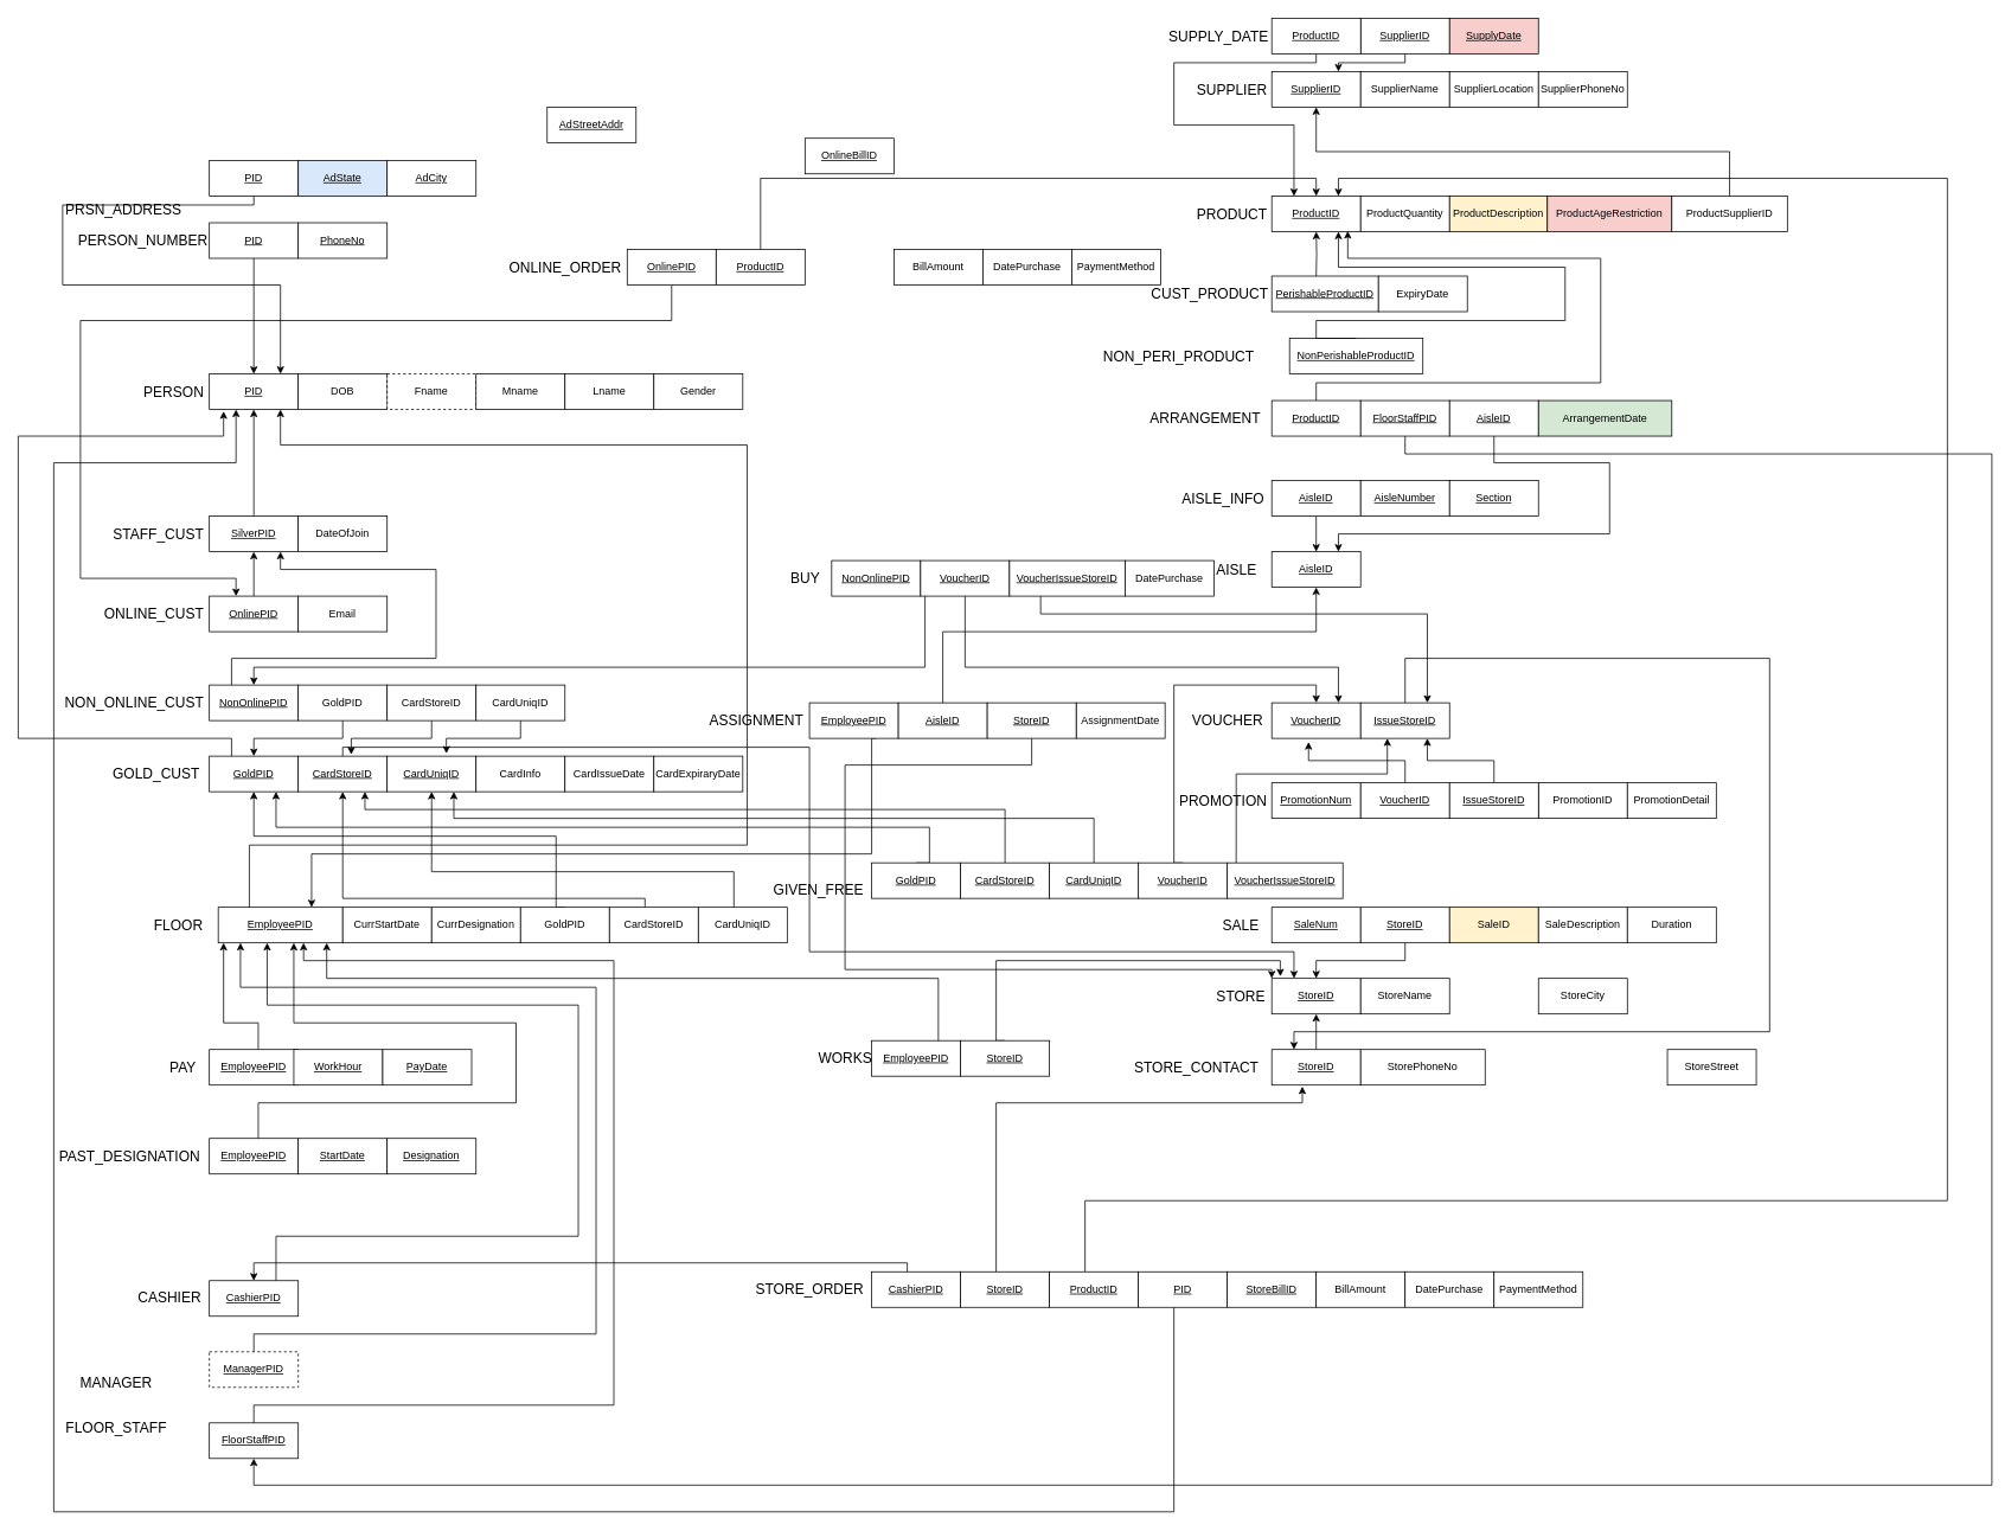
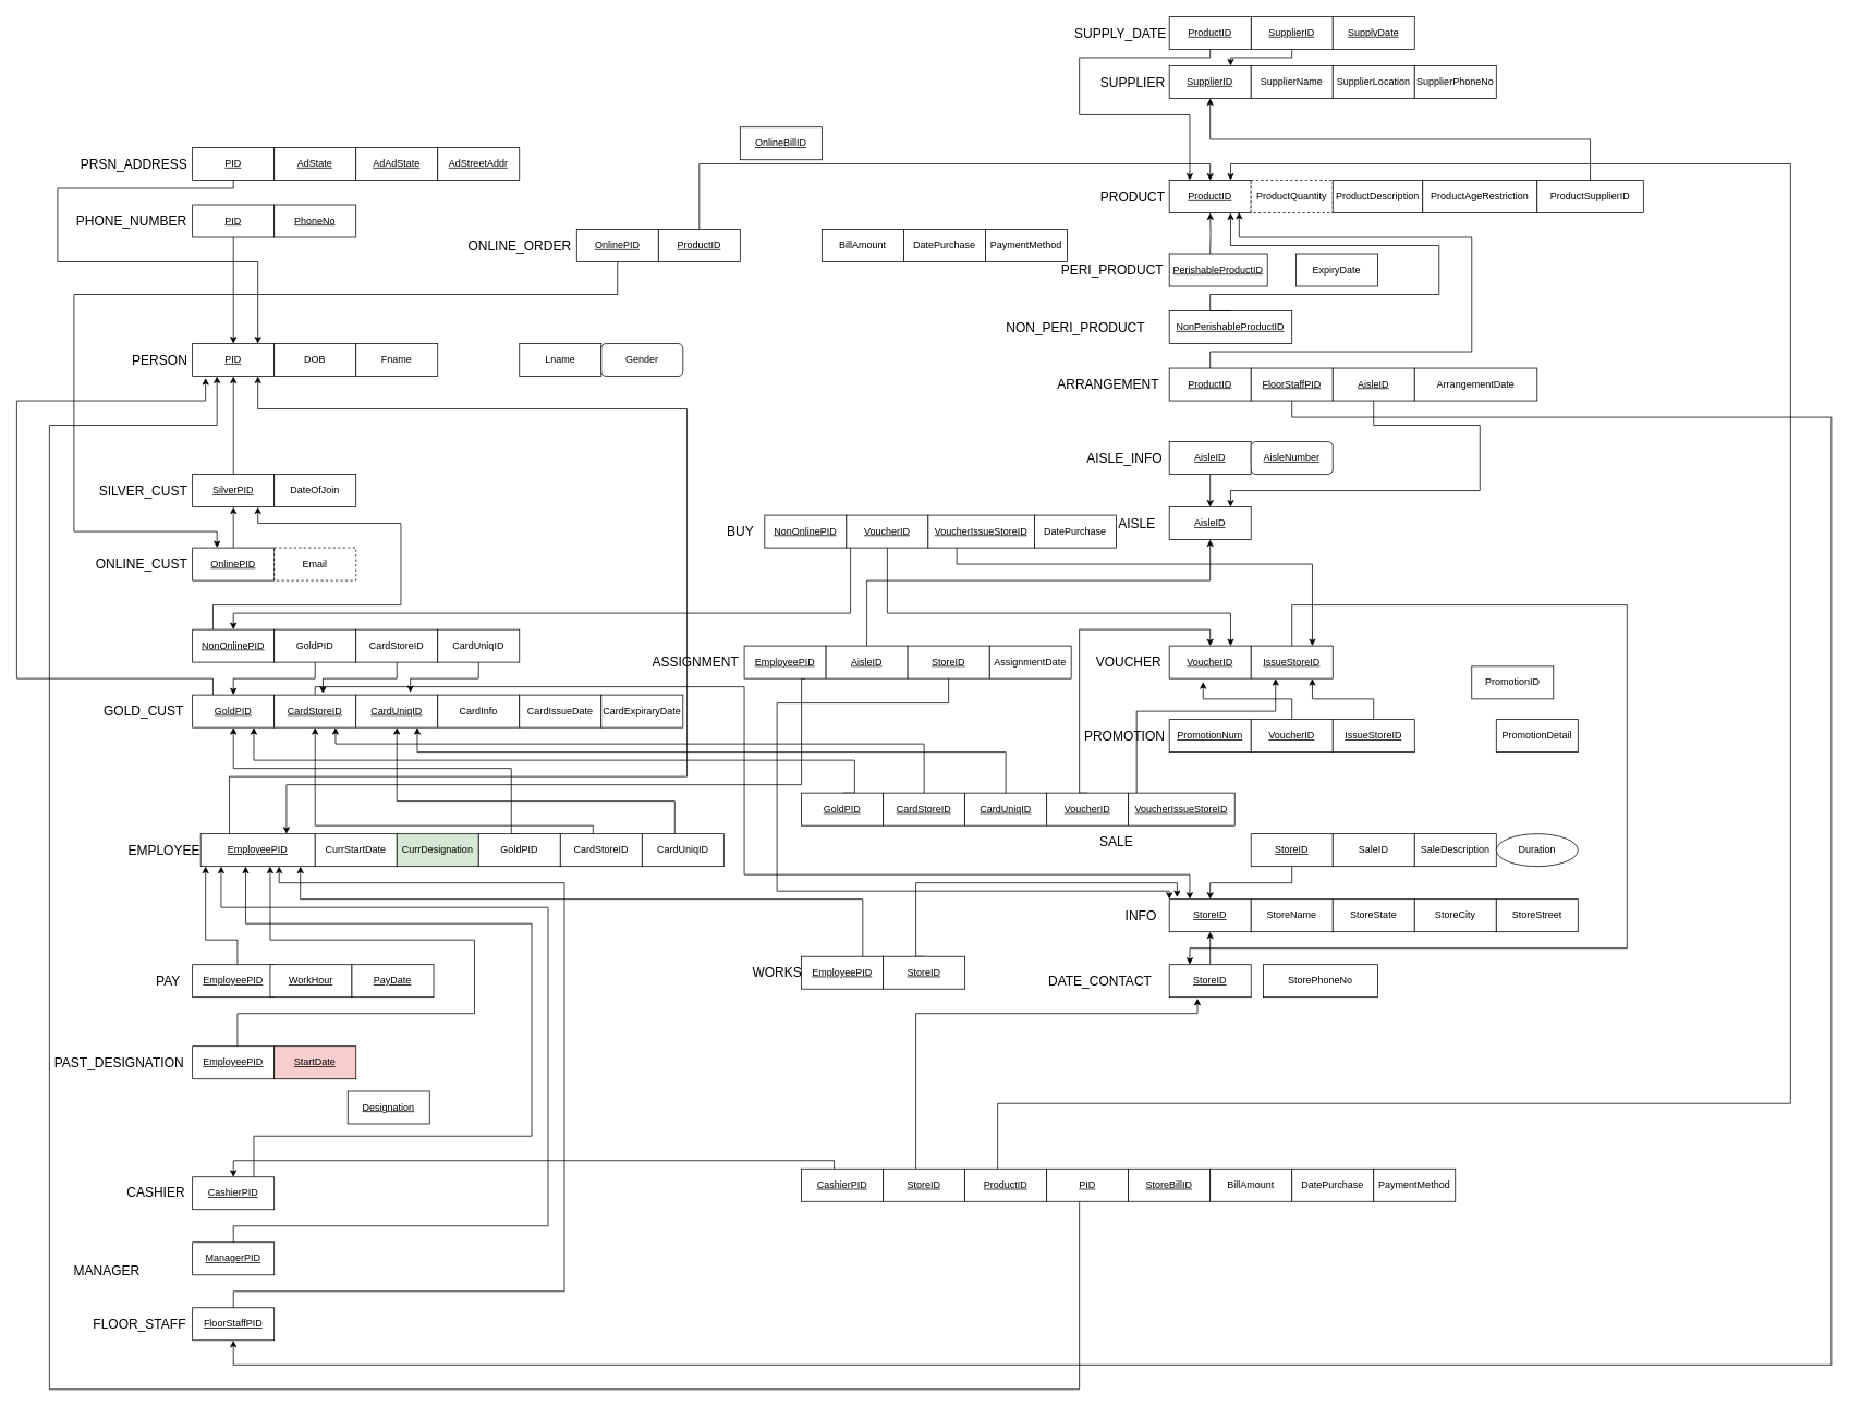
- <mxCell id="193" value="&lt;u&gt;SupplyDate&lt;/u&gt;" style="whiteSpace=wrap;html=1;align=center;fillColor=#f8cecc;" vertex="1" parent="1"><mxGeometry x="1630" y="20" width="100" height="40" as="geometry" /></mxCell>
+ <mxCell id="193" value="&lt;u&gt;SupplyDate&lt;/u&gt;" style="whiteSpace=wrap;html=1;align=center;" vertex="1" parent="1"><mxGeometry x="1630" y="20" width="100" height="40" as="geometry" /></mxCell>
- <mxCell id="18" value="&lt;u&gt;Ad&lt;/u&gt;&lt;u&gt;StreetAddr&lt;/u&gt;" style="whiteSpace=wrap;html=1;align=center;" parent="1" vertex="1"><mxGeometry x="615" y="120" width="100" height="40" as="geometry" /></mxCell>
+ <mxCell id="18" value="&lt;u&gt;Ad&lt;/u&gt;&lt;u&gt;StreetAddr&lt;/u&gt;" style="whiteSpace=wrap;html=1;align=center;" parent="1" vertex="1"><mxGeometry x="535" y="180" width="100" height="40" as="geometry" /></mxCell>
- <mxCell id="16" value="&lt;u&gt;AdState&lt;/u&gt;" style="whiteSpace=wrap;html=1;align=center;fillColor=#dae8fc;" parent="1" vertex="1"><mxGeometry x="335" y="180" width="100" height="40" as="geometry" /></mxCell>
+ <mxCell id="16" value="&lt;u&gt;AdState&lt;/u&gt;" style="whiteSpace=wrap;html=1;align=center;" parent="1" vertex="1"><mxGeometry x="335" y="180" width="100" height="40" as="geometry" /></mxCell>
- <mxCell id="17" value="&lt;u&gt;Ad&lt;/u&gt;&lt;u&gt;City&lt;/u&gt;" style="whiteSpace=wrap;html=1;align=center;" parent="1" vertex="1"><mxGeometry x="435" y="180" width="100" height="40" as="geometry" /></mxCell>
+ <mxCell id="17" value="&lt;u&gt;Ad&lt;/u&gt;&lt;u&gt;AdState&lt;/u&gt;" style="whiteSpace=wrap;html=1;align=center;" parent="1" vertex="1"><mxGeometry x="435" y="180" width="100" height="40" as="geometry" /></mxCell>
- <mxCell id="13" value="&lt;font style=&quot;font-size: 16px&quot;&gt;PRSN_ADDRESS&lt;/font&gt;" style="text;html=1;align=right;verticalAlign=middle;resizable=0;points=[];autosize=1;" parent="1" vertex="1"><mxGeometry x="55" y="225" width="150" height="20" as="geometry" /></mxCell>
+ <mxCell id="13" value="&lt;font style=&quot;font-size: 16px&quot;&gt;PRSN_ADDRESS&lt;/font&gt;" style="text;html=1;align=right;verticalAlign=middle;resizable=0;points=[];autosize=1;" parent="1" vertex="1"><mxGeometry x="80" y="190" width="150" height="20" as="geometry" /></mxCell>
- <mxCell id="66" value="ProductQuantity" style="whiteSpace=wrap;html=1;align=center;" parent="1" vertex="1"><mxGeometry x="1530" y="220" width="100" height="40" as="geometry" /></mxCell>
+ <mxCell id="66" value="ProductQuantity" style="whiteSpace=wrap;html=1;align=center;dashed=1;" parent="1" vertex="1"><mxGeometry x="1530" y="220" width="100" height="40" as="geometry" /></mxCell>
- <mxCell id="67" value="ProductDescription" style="whiteSpace=wrap;html=1;align=center;fillColor=#fff2cc;" parent="1" vertex="1"><mxGeometry x="1630" y="220" width="110" height="40" as="geometry" /></mxCell>
+ <mxCell id="67" value="ProductDescription" style="whiteSpace=wrap;html=1;align=center;" parent="1" vertex="1"><mxGeometry x="1630" y="220" width="110" height="40" as="geometry" /></mxCell>
- <mxCell id="68" value="ProductAgeRestriction" style="whiteSpace=wrap;html=1;align=center;fillColor=#f8cecc;" parent="1" vertex="1"><mxGeometry x="1740" y="220" width="140" height="40" as="geometry" /></mxCell>
+ <mxCell id="68" value="ProductAgeRestriction" style="whiteSpace=wrap;html=1;align=center;" parent="1" vertex="1"><mxGeometry x="1740" y="220" width="140" height="40" as="geometry" /></mxCell>
- <mxCell id="9" value="&lt;font style=&quot;font-size: 16px&quot;&gt;PERSON_NUMBER&lt;/font&gt;" style="text;html=1;align=center;verticalAlign=middle;resizable=0;points=[];autosize=1;" parent="1" vertex="1"><mxGeometry x="85" y="260" width="150" height="20" as="geometry" /></mxCell>
+ <mxCell id="9" value="&lt;font style=&quot;font-size: 16px&quot;&gt;PHONE_NUMBER&lt;/font&gt;" style="text;html=1;align=center;verticalAlign=middle;resizable=0;points=[];autosize=1;" parent="1" vertex="1"><mxGeometry x="85" y="260" width="150" height="20" as="geometry" /></mxCell>
- <mxCell id="72" value="&lt;font style=&quot;font-size: 16px&quot;&gt;CUST_PRODUCT&lt;/font&gt;" style="text;html=1;align=center;verticalAlign=middle;resizable=0;points=[];autosize=1;" parent="1" vertex="1"><mxGeometry x="1290" y="320" width="140" height="20" as="geometry" /></mxCell>
+ <mxCell id="72" value="&lt;font style=&quot;font-size: 16px&quot;&gt;PERI_PRODUCT&lt;/font&gt;" style="text;html=1;align=center;verticalAlign=middle;resizable=0;points=[];autosize=1;" parent="1" vertex="1"><mxGeometry x="1290" y="320" width="140" height="20" as="geometry" /></mxCell>
- <mxCell id="73" value="ExpiryDate" style="whiteSpace=wrap;html=1;align=center;" parent="1" vertex="1"><mxGeometry x="1550" y="310" width="100" height="40" as="geometry" /></mxCell>
+ <mxCell id="73" value="ExpiryDate" style="whiteSpace=wrap;html=1;align=center;" parent="1" vertex="1"><mxGeometry x="1585" y="310" width="100" height="40" as="geometry" /></mxCell>
- <mxCell id="76" value="&lt;div style=&quot;text-align: left&quot;&gt;&lt;span style=&quot;font-size: 16px&quot;&gt;NON_PERI_PRODUCT&lt;/span&gt;&lt;/div&gt;" style="text;html=1;align=center;verticalAlign=middle;resizable=0;points=[];autosize=1;" parent="1" vertex="1"><mxGeometry x="1230" y="390" width="190" height="20" as="geometry" /></mxCell>
+ <mxCell id="76" value="&lt;div style=&quot;text-align: left&quot;&gt;&lt;span style=&quot;font-size: 16px&quot;&gt;NON_PERI_PRODUCT&lt;/span&gt;&lt;/div&gt;" style="text;html=1;align=center;verticalAlign=middle;resizable=0;points=[];autosize=1;" parent="1" vertex="1"><mxGeometry x="1220" y="390" width="190" height="20" as="geometry" /></mxCell>
- <mxCell id="74" value="&lt;u&gt;NonPerishableProductID&lt;/u&gt;" style="whiteSpace=wrap;html=1;align=center;" parent="1" vertex="1"><mxGeometry x="1450" y="380" width="150" height="40" as="geometry" /></mxCell>
+ <mxCell id="74" value="&lt;u&gt;NonPerishableProductID&lt;/u&gt;" style="whiteSpace=wrap;html=1;align=center;" parent="1" vertex="1"><mxGeometry x="1430" y="380" width="150" height="40" as="geometry" /></mxCell>
- <mxCell id="4" value="Fname" style="whiteSpace=wrap;html=1;align=center;dashed=1;" parent="1" vertex="1"><mxGeometry x="435" y="420" width="100" height="40" as="geometry" /></mxCell>
+ <mxCell id="4" value="Fname" style="whiteSpace=wrap;html=1;align=center;" parent="1" vertex="1"><mxGeometry x="435" y="420" width="100" height="40" as="geometry" /></mxCell>
- <mxCell id="5" value="Mname" style="whiteSpace=wrap;html=1;align=center;" parent="1" vertex="1"><mxGeometry x="535" y="420" width="100" height="40" as="geometry" /></mxCell>
- <mxCell id="7" value="Gender" style="whiteSpace=wrap;html=1;align=center;" parent="1" vertex="1"><mxGeometry x="735" y="420" width="100" height="40" as="geometry" /></mxCell>
+ <mxCell id="7" value="Gender" style="whiteSpace=wrap;html=1;align=center;rounded=1;" parent="1" vertex="1"><mxGeometry x="735" y="420" width="100" height="40" as="geometry" /></mxCell>
- <mxCell id="165" value="ArrangementDate" style="whiteSpace=wrap;html=1;align=center;fillColor=#d5e8d4;" parent="1" vertex="1"><mxGeometry x="1730" y="450" width="150" height="40" as="geometry" /></mxCell>
+ <mxCell id="165" value="ArrangementDate" style="whiteSpace=wrap;html=1;align=center;" parent="1" vertex="1"><mxGeometry x="1730" y="450" width="150" height="40" as="geometry" /></mxCell>
- <mxCell id="80" value="&lt;u&gt;AisleNumber&lt;/u&gt;" style="whiteSpace=wrap;html=1;align=center;" parent="1" vertex="1"><mxGeometry x="1530" y="540" width="100" height="40" as="geometry" /></mxCell>
+ <mxCell id="80" value="&lt;u&gt;AisleNumber&lt;/u&gt;" style="whiteSpace=wrap;html=1;align=center;rounded=1;" parent="1" vertex="1"><mxGeometry x="1530" y="540" width="100" height="40" as="geometry" /></mxCell>
- <mxCell id="81" value="&lt;u&gt;Section&lt;/u&gt;" style="whiteSpace=wrap;html=1;align=center;" parent="1" vertex="1"><mxGeometry x="1630" y="540" width="100" height="40" as="geometry" /></mxCell>
- <mxCell id="21" value="&lt;font style=&quot;font-size: 16px&quot;&gt;STAFF_CUST&lt;/font&gt;" style="text;html=1;align=right;verticalAlign=middle;resizable=0;points=[];autosize=1;" parent="1" vertex="1"><mxGeometry x="110" y="590" width="120" height="20" as="geometry" /></mxCell>
+ <mxCell id="21" value="&lt;font style=&quot;font-size: 16px&quot;&gt;SILVER_CUST&lt;/font&gt;" style="text;html=1;align=right;verticalAlign=middle;resizable=0;points=[];autosize=1;" parent="1" vertex="1"><mxGeometry x="110" y="590" width="120" height="20" as="geometry" /></mxCell>
- <mxCell id="40" value="Email" style="whiteSpace=wrap;html=1;align=center;" parent="1" vertex="1"><mxGeometry x="335" y="670" width="100" height="40" as="geometry" /></mxCell>
+ <mxCell id="40" value="Email" style="whiteSpace=wrap;html=1;align=center;dashed=1;" parent="1" vertex="1"><mxGeometry x="335" y="670" width="100" height="40" as="geometry" /></mxCell>
- <mxCell id="43" value="&lt;span style=&quot;font-size: 16px&quot;&gt;NON_ONLINE_CUST&lt;/span&gt;" style="text;html=1;align=right;verticalAlign=middle;resizable=0;points=[];autosize=1;" parent="1" vertex="1"><mxGeometry x="60" y="780" width="170" height="20" as="geometry" /></mxCell>
- <mxCell id="96" value="PromotionID" style="whiteSpace=wrap;html=1;align=center;" parent="1" vertex="1"><mxGeometry x="1730" y="880" width="100" height="40" as="geometry" /></mxCell>
+ <mxCell id="96" value="PromotionID" style="whiteSpace=wrap;html=1;align=center;" parent="1" vertex="1"><mxGeometry x="1800" y="815" width="100" height="40" as="geometry" /></mxCell>
- <mxCell id="123" value="&lt;font style=&quot;font-size: 16px&quot;&gt;GIVEN_FREE&lt;/font&gt;" style="text;html=1;align=center;verticalAlign=middle;resizable=0;points=[];autosize=1;" parent="1" vertex="1"><mxGeometry x="860" y="990" width="120" height="20" as="geometry" /></mxCell>
- <mxCell id="24" value="&lt;font style=&quot;font-size: 16px&quot;&gt;FLOOR&lt;/font&gt;" style="text;html=1;align=center;verticalAlign=middle;resizable=0;points=[];autosize=1;" parent="1" vertex="1"><mxGeometry x="150" y="1030" width="100" height="20" as="geometry" /></mxCell>
+ <mxCell id="24" value="&lt;font style=&quot;font-size: 16px&quot;&gt;EMPLOYEE&lt;/font&gt;" style="text;html=1;align=center;verticalAlign=middle;resizable=0;points=[];autosize=1;" parent="1" vertex="1"><mxGeometry x="150" y="1030" width="100" height="20" as="geometry" /></mxCell>
- <mxCell id="26" value="CurrDesignation" style="whiteSpace=wrap;html=1;align=center;" parent="1" vertex="1"><mxGeometry x="485" y="1020" width="100" height="40" as="geometry" /></mxCell>
+ <mxCell id="26" value="CurrDesignation" style="whiteSpace=wrap;html=1;align=center;fillColor=#d5e8d4;" parent="1" vertex="1"><mxGeometry x="485" y="1020" width="100" height="40" as="geometry" /></mxCell>
- <mxCell id="103" value="&lt;font style=&quot;font-size: 16px&quot;&gt;SALE&lt;/font&gt;" style="text;html=1;align=center;verticalAlign=middle;resizable=0;points=[];autosize=1;" parent="1" vertex="1"><mxGeometry x="1365" y="1030" width="60" height="20" as="geometry" /></mxCell>
+ <mxCell id="103" value="&lt;font style=&quot;font-size: 16px&quot;&gt;SALE&lt;/font&gt;" style="text;html=1;align=center;verticalAlign=middle;resizable=0;points=[];autosize=1;" parent="1" vertex="1"><mxGeometry x="1335" y="1020" width="60" height="20" as="geometry" /></mxCell>
- <mxCell id="99" value="&lt;u&gt;SaleNum&lt;/u&gt;" style="whiteSpace=wrap;html=1;align=center;" parent="1" vertex="1"><mxGeometry x="1430" y="1020" width="100" height="40" as="geometry" /></mxCell>
- <mxCell id="102" value="SaleID" style="whiteSpace=wrap;html=1;align=center;fillColor=#fff2cc;" parent="1" vertex="1"><mxGeometry x="1630" y="1020" width="100" height="40" as="geometry" /></mxCell>
+ <mxCell id="102" value="SaleID" style="whiteSpace=wrap;html=1;align=center;" parent="1" vertex="1"><mxGeometry x="1630" y="1020" width="100" height="40" as="geometry" /></mxCell>
- <mxCell id="105" value="Duration" style="whiteSpace=wrap;html=1;align=center;" parent="1" vertex="1"><mxGeometry x="1830" y="1020" width="100" height="40" as="geometry" /></mxCell>
+ <mxCell id="105" value="Duration" style="ellipse;whiteSpace=wrap;html=1;align=center;" parent="1" vertex="1"><mxGeometry x="1830" y="1020" width="100" height="40" as="geometry" /></mxCell>
- <mxCell id="88" value="&lt;font style=&quot;font-size: 16px&quot;&gt;STORE&lt;/font&gt;" style="text;html=1;align=center;verticalAlign=middle;resizable=0;points=[];autosize=1;" parent="1" vertex="1"><mxGeometry x="1360" y="1110" width="70" height="20" as="geometry" /></mxCell>
+ <mxCell id="88" value="&lt;font style=&quot;font-size: 16px&quot;&gt;INFO&lt;/font&gt;" style="text;html=1;align=center;verticalAlign=middle;resizable=0;points=[];autosize=1;" parent="1" vertex="1"><mxGeometry x="1360" y="1110" width="70" height="20" as="geometry" /></mxCell>
+ <mxCell id="167" value="StoreState" style="whiteSpace=wrap;html=1;align=center;" vertex="1" parent="1"><mxGeometry x="1630" y="1100" width="100" height="40" as="geometry" /></mxCell>
- <mxCell id="89" value="&lt;span style=&quot;font-size: 16px&quot;&gt;STORE_CONTACT&lt;/span&gt;" style="text;html=1;align=center;verticalAlign=middle;resizable=0;points=[];autosize=1;" parent="1" vertex="1"><mxGeometry x="1265" y="1190" width="160" height="20" as="geometry" /></mxCell>
+ <mxCell id="89" value="&lt;span style=&quot;font-size: 16px&quot;&gt;DATE_CONTACT&lt;/span&gt;" style="text;html=1;align=center;verticalAlign=middle;resizable=0;points=[];autosize=1;" parent="1" vertex="1"><mxGeometry x="1265" y="1190" width="160" height="20" as="geometry" /></mxCell>
- <mxCell id="92" value="StorePhoneNo" style="whiteSpace=wrap;html=1;align=center;" parent="1" vertex="1"><mxGeometry x="1530" y="1180" width="140" height="40" as="geometry" /></mxCell>
+ <mxCell id="92" value="StorePhoneNo" style="whiteSpace=wrap;html=1;align=center;" parent="1" vertex="1"><mxGeometry x="1545" y="1180" width="140" height="40" as="geometry" /></mxCell>
- <mxCell id="169" value="StoreStreet" style="whiteSpace=wrap;html=1;align=center;" vertex="1" parent="1"><mxGeometry x="1875" y="1180" width="100" height="40" as="geometry" /></mxCell>
+ <mxCell id="169" value="StoreStreet" style="whiteSpace=wrap;html=1;align=center;" vertex="1" parent="1"><mxGeometry x="1830" y="1100" width="100" height="40" as="geometry" /></mxCell>
- <mxCell id="35" value="&lt;u&gt;StartDate&lt;/u&gt;" style="whiteSpace=wrap;html=1;align=center;" parent="1" vertex="1"><mxGeometry x="335" y="1280" width="100" height="40" as="geometry" /></mxCell>
+ <mxCell id="35" value="&lt;u&gt;StartDate&lt;/u&gt;" style="whiteSpace=wrap;html=1;align=center;fillColor=#f8cecc;" parent="1" vertex="1"><mxGeometry x="335" y="1280" width="100" height="40" as="geometry" /></mxCell>
- <mxCell id="36" value="&lt;u&gt;Designation&lt;/u&gt;" style="whiteSpace=wrap;html=1;align=center;" parent="1" vertex="1"><mxGeometry x="435" y="1280" width="100" height="40" as="geometry" /></mxCell>
+ <mxCell id="36" value="&lt;u&gt;Designation&lt;/u&gt;" style="whiteSpace=wrap;html=1;align=center;" parent="1" vertex="1"><mxGeometry x="425" y="1335" width="100" height="40" as="geometry" /></mxCell>
- <mxCell id="148" value="&lt;font style=&quot;font-size: 16px&quot;&gt;STORE_ORDER&lt;/font&gt;" style="text;html=1;align=center;verticalAlign=middle;resizable=0;points=[];autosize=1;" parent="1" vertex="1"><mxGeometry x="840" y="1440" width="140" height="20" as="geometry" /></mxCell>
- <mxCell id="52" value="&lt;u&gt;ManagerPID&lt;/u&gt;" style="whiteSpace=wrap;html=1;align=center;dashed=1;" parent="1" vertex="1"><mxGeometry x="235" y="1520" width="100" height="40" as="geometry" /></mxCell>
+ <mxCell id="52" value="&lt;u&gt;ManagerPID&lt;/u&gt;" style="whiteSpace=wrap;html=1;align=center;" parent="1" vertex="1"><mxGeometry x="235" y="1520" width="100" height="40" as="geometry" /></mxCell>
- <mxCell id="59" value="&lt;font style=&quot;font-size: 16px&quot;&gt;FLOOR_STAFF&lt;/font&gt;" style="text;html=1;align=center;verticalAlign=middle;resizable=0;points=[];autosize=1;" parent="1" vertex="1"><mxGeometry x="65" y="1595" width="130" height="20" as="geometry" /></mxCell>
+ <mxCell id="59" value="&lt;font style=&quot;font-size: 16px&quot;&gt;FLOOR_STAFF&lt;/font&gt;" style="text;html=1;align=center;verticalAlign=middle;resizable=0;points=[];autosize=1;" parent="1" vertex="1"><mxGeometry x="105" y="1610" width="130" height="20" as="geometry" /></mxCell>
